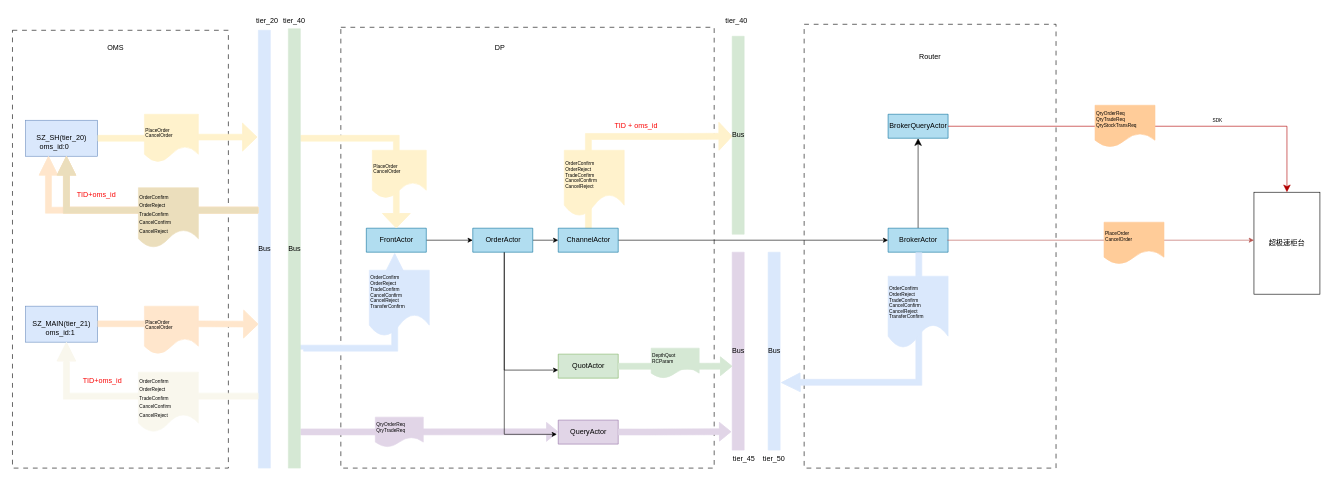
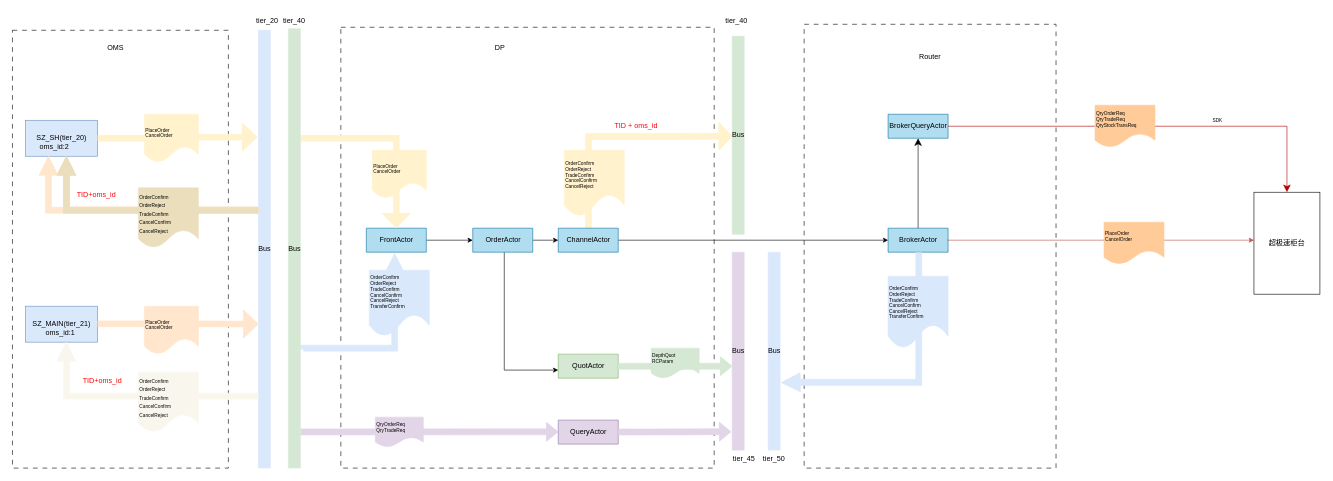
- <mxCell id="46" value="oms_id:0" style="text;html=1;strokeColor=none;fillColor=none;align=center;verticalAlign=middle;whiteSpace=wrap;rounded=0;" vertex="1" parent="1"><mxGeometry x="60" y="230" width="60" height="30" as="geometry" /></mxCell>
+ <mxCell id="46" value="oms_id:2" style="text;html=1;strokeColor=none;fillColor=none;align=center;verticalAlign=middle;whiteSpace=wrap;rounded=0;" vertex="1" parent="1"><mxGeometry x="60" y="230" width="60" height="30" as="geometry" /></mxCell>
- <mxCell id="59" style="edgeStyle=orthogonalEdgeStyle;rounded=0;orthogonalLoop=1;jettySize=auto;html=1;entryX=-0.023;entryY=0.593;entryDx=0;entryDy=0;entryPerimeter=0;strokeColor=#000000;fontColor=#FF0000;fillColor=#DAE8FC;" edge="1" parent="1" source="13" target="54"><mxGeometry relative="1" as="geometry"><Array as="points"><mxPoint x="840" y="724" /></Array></mxGeometry></mxCell>
